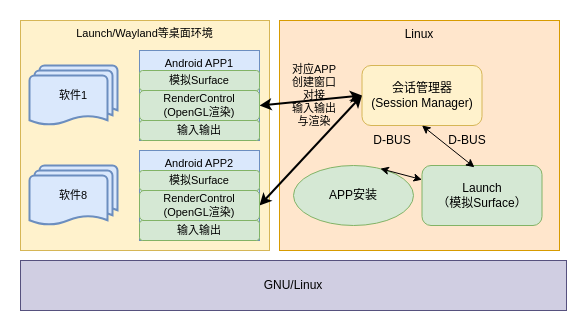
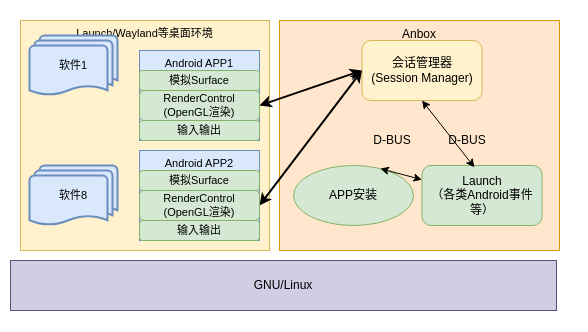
- <mxCell id="3" value="Linux" style="rounded=0;whiteSpace=wrap;html=1;verticalAlign=top;fillColor=#ffe6cc;strokeColor=#d79b00;" vertex="1" parent="1"><mxGeometry x="279" y="20" width="280" height="230" as="geometry" /></mxCell>
+ <mxCell id="3" value="Anbox" style="rounded=0;whiteSpace=wrap;html=1;verticalAlign=top;fillColor=#ffe6cc;strokeColor=#d79b00;" vertex="1" parent="1"><mxGeometry x="279" y="20" width="280" height="230" as="geometry" /></mxCell>
- <mxCell id="14" value="软件1" style="strokeWidth=2;html=1;shape=mxgraph.flowchart.multi-document;whiteSpace=wrap;fontSize=11;fillColor=#dae8fc;strokeColor=#6c8ebf;" vertex="1" parent="1"><mxGeometry x="29" y="65" width="88" height="60" as="geometry" /></mxCell>
+ <mxCell id="14" value="软件1" style="strokeWidth=2;html=1;shape=mxgraph.flowchart.multi-document;whiteSpace=wrap;fontSize=11;fillColor=#dae8fc;strokeColor=#6c8ebf;" vertex="1" parent="1"><mxGeometry x="29" y="35" width="88" height="60" as="geometry" /></mxCell>
- <mxCell id="24" value="对应APP创建窗口&lt;br&gt;对接&lt;br&gt;输入输出与渲染" style="text;html=1;strokeColor=none;fillColor=none;align=center;verticalAlign=middle;whiteSpace=wrap;rounded=0;fontSize=11;" vertex="1" parent="1"><mxGeometry x="289" y="80" width="50" height="30" as="geometry" /></mxCell>
- <mxCell id="4" value="会话管理器&lt;br&gt;(Session Manager)" style="rounded=1;whiteSpace=wrap;html=1;fillColor=#fff2cc;strokeColor=#d6b656;" vertex="1" parent="1"><mxGeometry x="361.5" y="65" width="120" height="60" as="geometry" /></mxCell>
+ <mxCell id="4" value="会话管理器&lt;br&gt;(Session Manager)" style="rounded=1;whiteSpace=wrap;html=1;fillColor=#fff2cc;strokeColor=#d6b656;" vertex="1" parent="1"><mxGeometry x="361.5" y="40" width="120" height="60" as="geometry" /></mxCell>
- <mxCell id="6" value="Launch&lt;br&gt;（模拟Surface）" style="rounded=1;whiteSpace=wrap;html=1;fillColor=#d5e8d4;strokeColor=#82b366;" vertex="1" parent="1"><mxGeometry x="421.5" y="165" width="120" height="60" as="geometry" /></mxCell>
+ <mxCell id="6" value="Launch&lt;br&gt;（各类Android事件等）" style="rounded=1;whiteSpace=wrap;html=1;fillColor=#d5e8d4;strokeColor=#82b366;" vertex="1" parent="1"><mxGeometry x="421.5" y="165" width="120" height="60" as="geometry" /></mxCell>
- <mxCell id="2" value="GNU/Linux" style="rounded=0;whiteSpace=wrap;html=1;fillColor=#d0cee2;strokeColor=#56517e;align=center;verticalAlign=middle;" vertex="1" parent="1"><mxGeometry x="20" y="260" width="546" height="50" as="geometry" /></mxCell>
+ <mxCell id="2" value="GNU/Linux" style="rounded=0;whiteSpace=wrap;html=1;fillColor=#d0cee2;strokeColor=#56517e;align=center;verticalAlign=middle;" vertex="1" parent="1"><mxGeometry x="10" y="260" width="546" height="50" as="geometry" /></mxCell>
